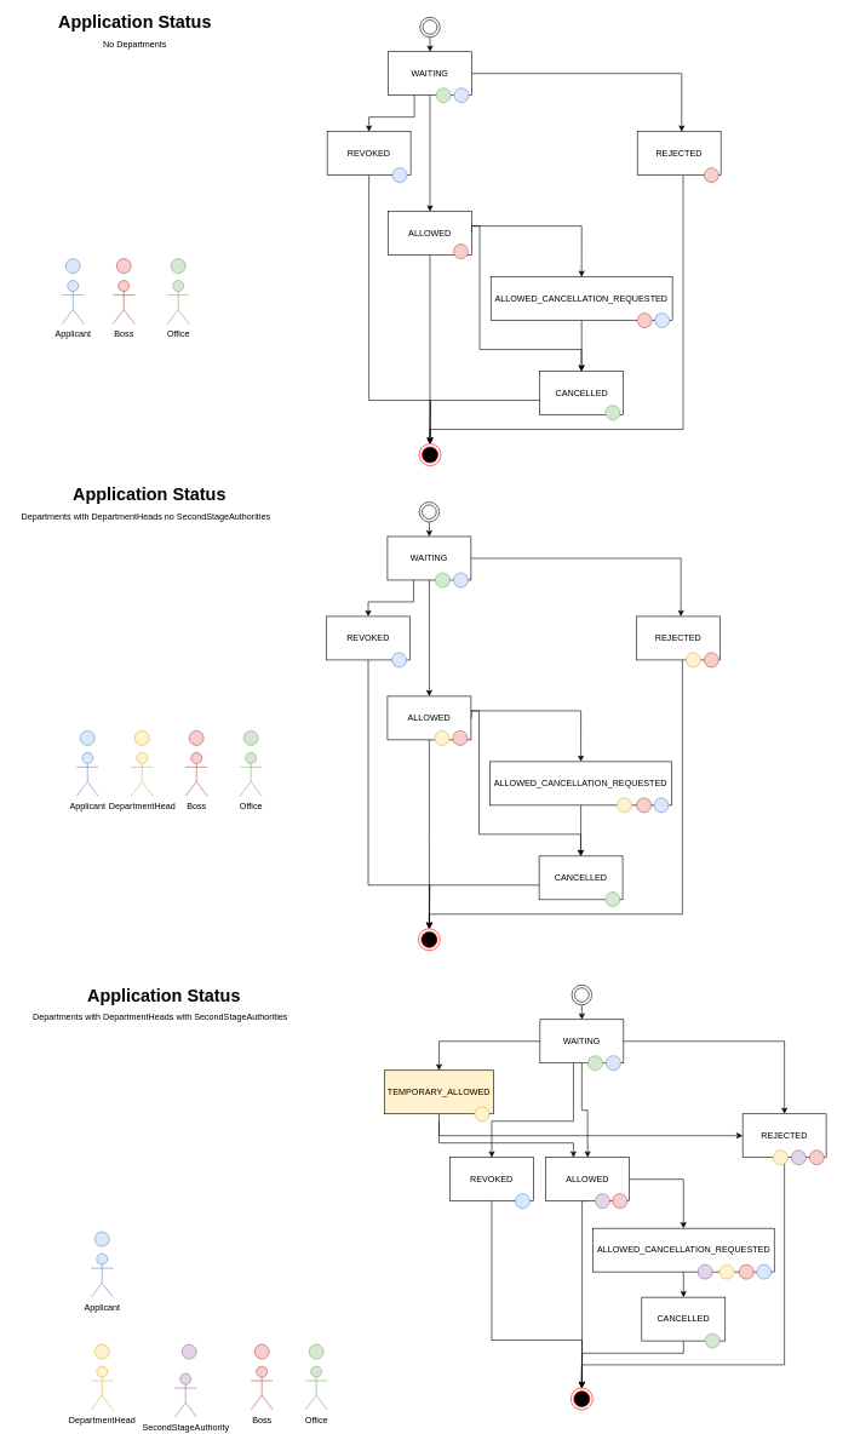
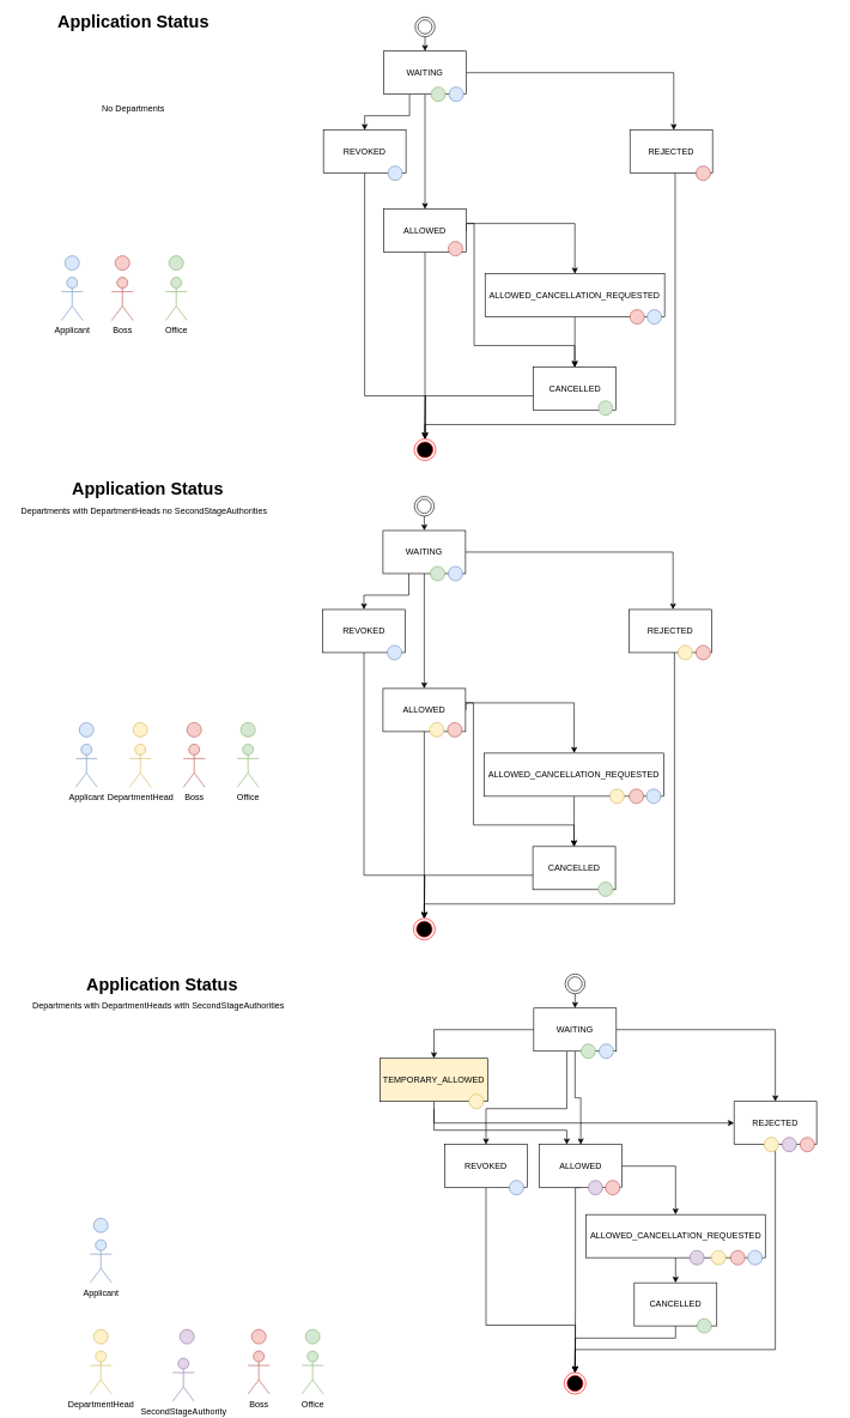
- <mxCell id="68" value="No Departments" style="text;html=1;align=center;verticalAlign=middle;resizable=0;points=[];autosize=1;" parent="1" vertex="1"><mxGeometry x="135" y="50" width="100" height="20" as="geometry" /></mxCell>
+ <mxCell id="68" value="No Departments" style="text;html=1;align=center;verticalAlign=middle;resizable=0;points=[];autosize=1;" parent="1" vertex="1"><mxGeometry x="135" y="140" width="100" height="20" as="geometry" /></mxCell>
